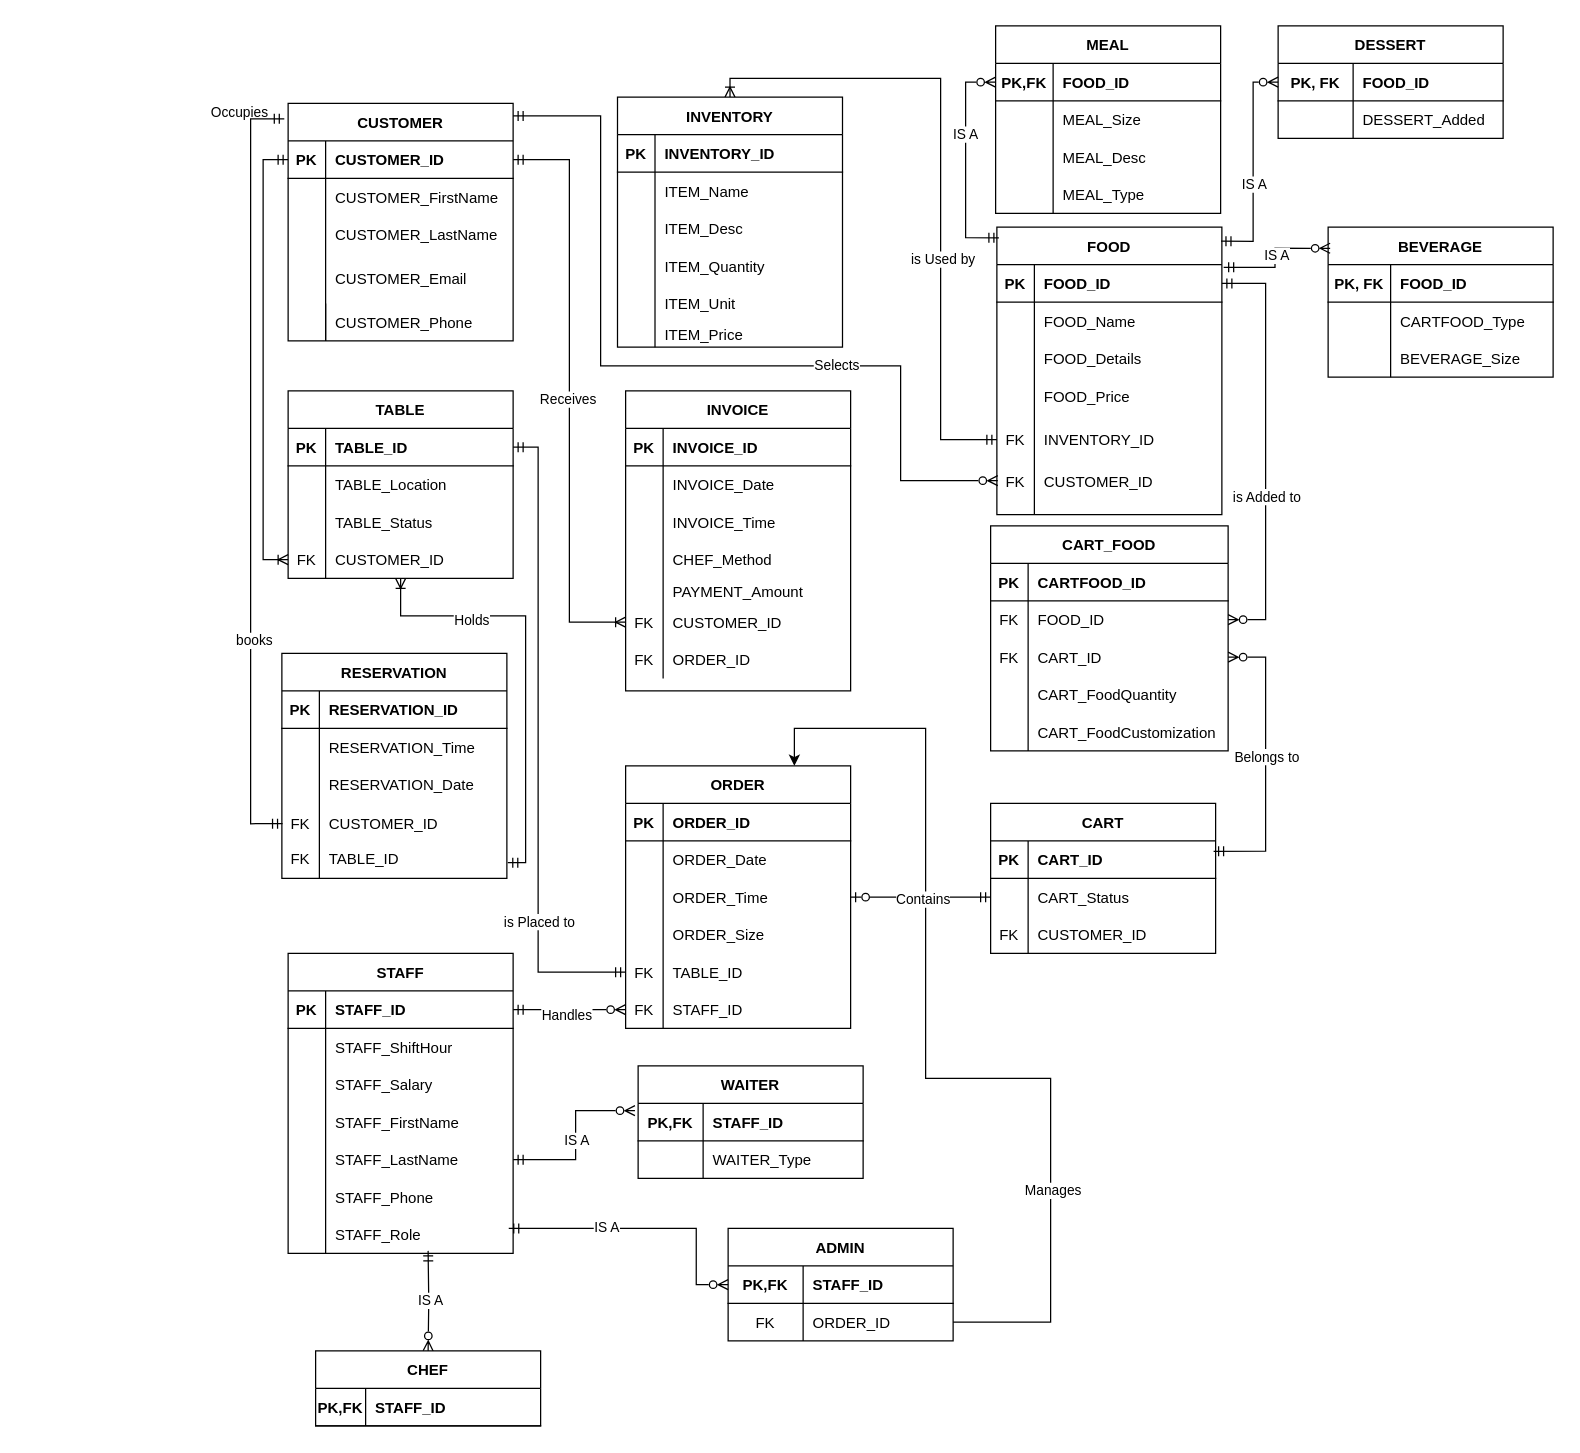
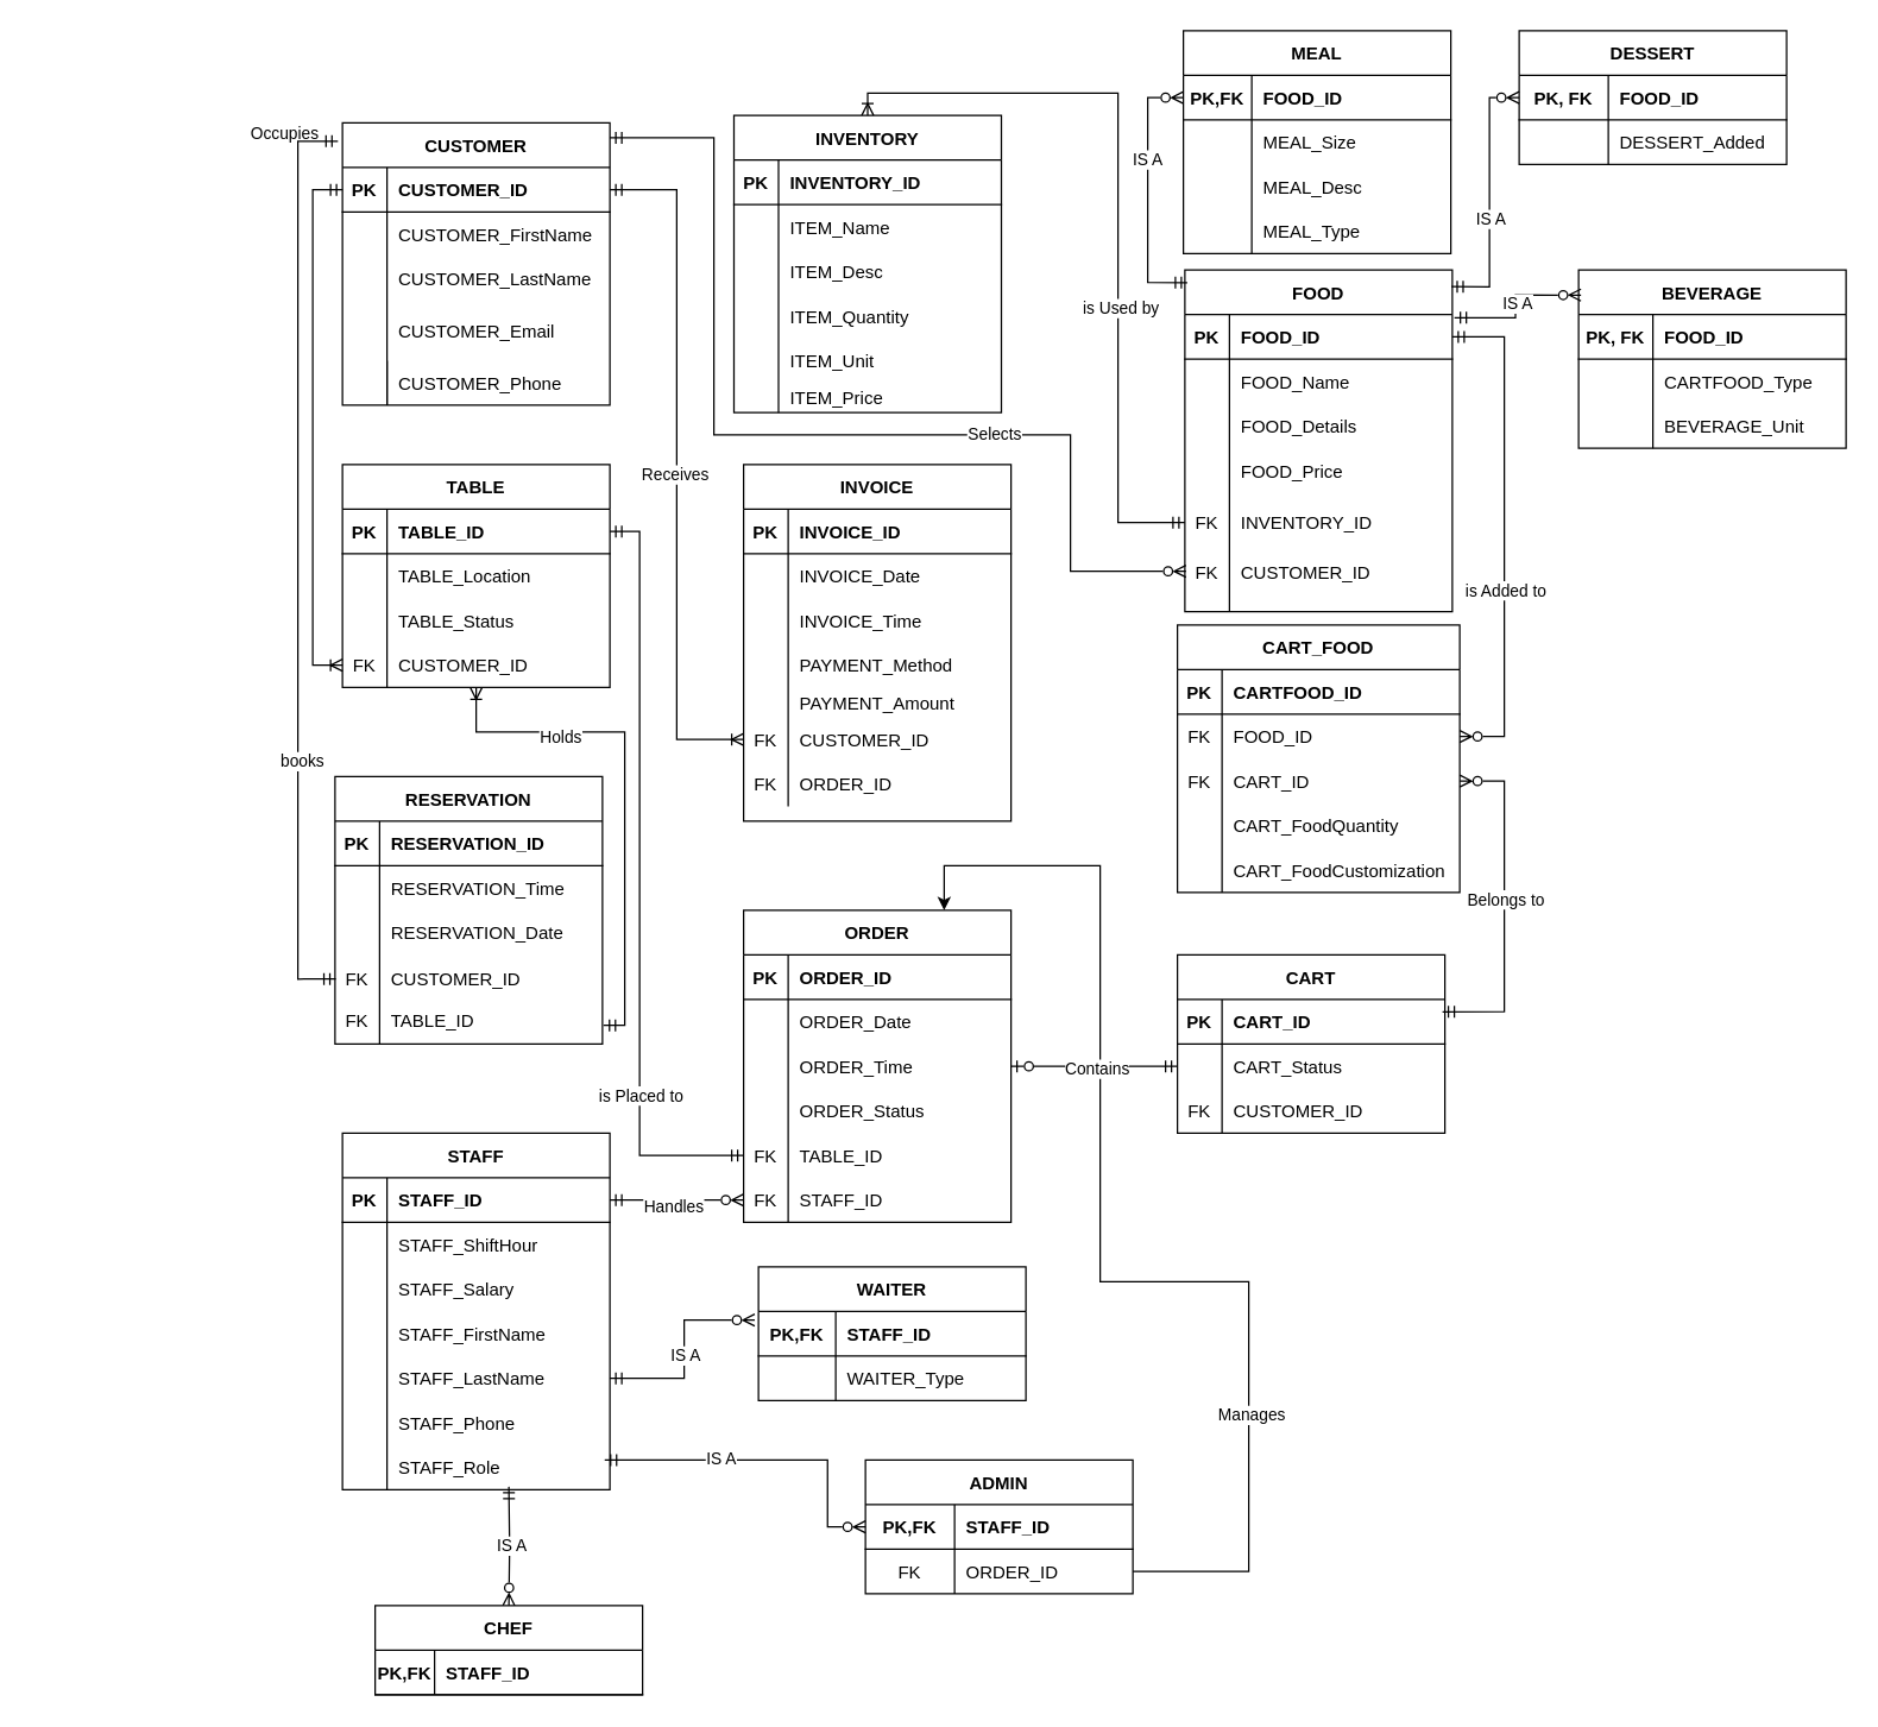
- <mxCell id="247" value="BEVERAGE_Size" style="shape=partialRectangle;connectable=0;fillColor=none;top=0;left=0;bottom=0;right=0;align=left;spacingLeft=6;overflow=hidden;" vertex="1" parent="245"><mxGeometry x="50" width="130" height="30" as="geometry"><mxRectangle width="130" height="30" as="alternateBounds" /></mxGeometry></mxCell>
+ <mxCell id="247" value="BEVERAGE_Unit" style="shape=partialRectangle;connectable=0;fillColor=none;top=0;left=0;bottom=0;right=0;align=left;spacingLeft=6;overflow=hidden;" vertex="1" parent="245"><mxGeometry x="50" width="130" height="30" as="geometry"><mxRectangle width="130" height="30" as="alternateBounds" /></mxGeometry></mxCell>
- <mxCell id="80" value="CHEF_Method" style="shape=partialRectangle;connectable=0;fillColor=none;top=0;left=0;bottom=0;right=0;align=left;spacingLeft=6;overflow=hidden;" vertex="1" parent="78"><mxGeometry x="30" width="150" height="30" as="geometry"><mxRectangle width="150" height="30" as="alternateBounds" /></mxGeometry></mxCell>
+ <mxCell id="80" value="PAYMENT_Method" style="shape=partialRectangle;connectable=0;fillColor=none;top=0;left=0;bottom=0;right=0;align=left;spacingLeft=6;overflow=hidden;" vertex="1" parent="78"><mxGeometry x="30" width="150" height="30" as="geometry"><mxRectangle width="150" height="30" as="alternateBounds" /></mxGeometry></mxCell>
- <mxCell id="102" value="ORDER_Size" style="shape=partialRectangle;connectable=0;fillColor=none;top=0;left=0;bottom=0;right=0;align=left;spacingLeft=6;overflow=hidden;" vertex="1" parent="100"><mxGeometry x="30" width="150" height="30" as="geometry"><mxRectangle width="150" height="30" as="alternateBounds" /></mxGeometry></mxCell>
+ <mxCell id="102" value="ORDER_Status" style="shape=partialRectangle;connectable=0;fillColor=none;top=0;left=0;bottom=0;right=0;align=left;spacingLeft=6;overflow=hidden;" vertex="1" parent="100"><mxGeometry x="30" width="150" height="30" as="geometry"><mxRectangle width="150" height="30" as="alternateBounds" /></mxGeometry></mxCell>
